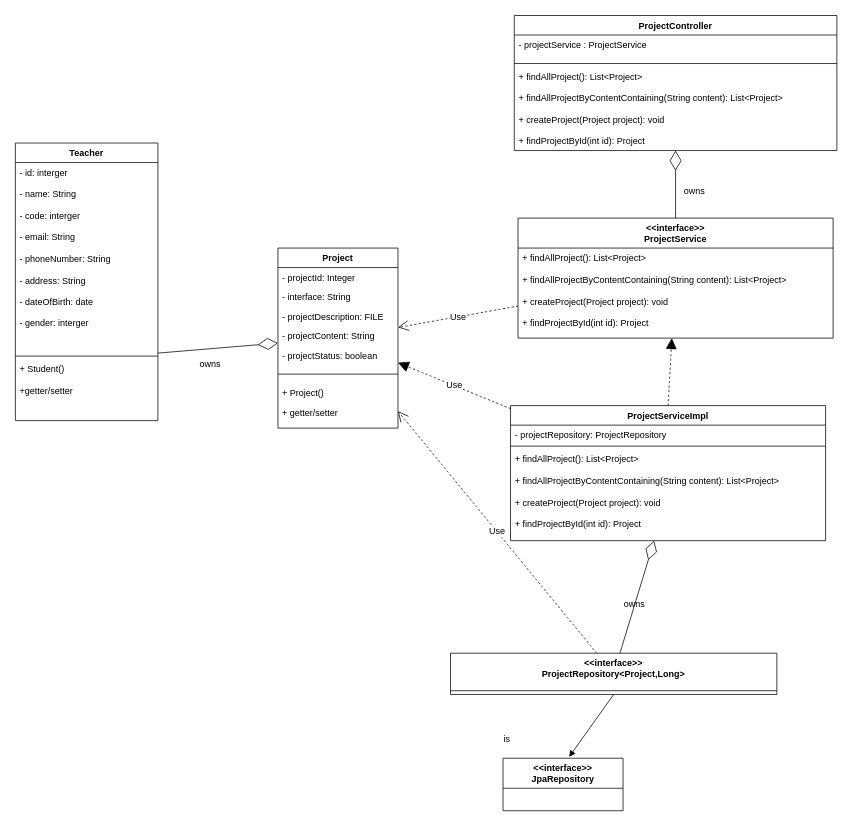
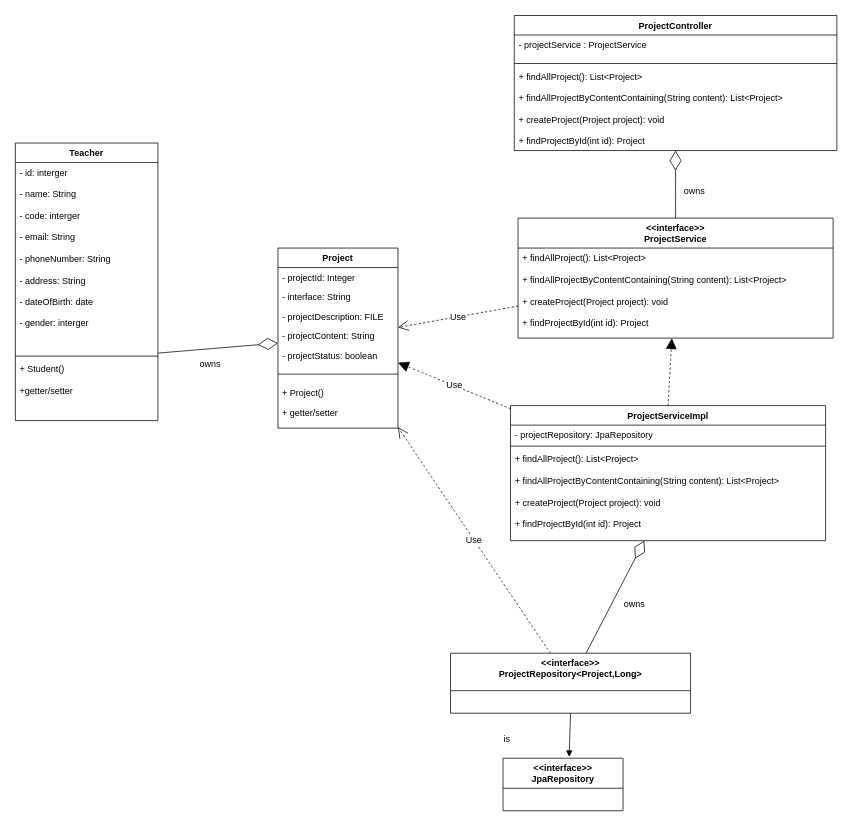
- <mxCell id="18" value="- projectRepository: ProjectRepository&lt;br&gt;&lt;br&gt;" style="text;strokeColor=none;fillColor=none;align=left;verticalAlign=top;spacingLeft=4;spacingRight=4;overflow=hidden;rotatable=0;points=[[0,0.5],[1,0.5]];portConstraint=eastwest;whiteSpace=wrap;html=1;" parent="17" vertex="1"><mxGeometry y="26" width="420" height="24" as="geometry" /></mxCell>
+ <mxCell id="18" value="- projectRepository: JpaRepository&lt;br&gt;&lt;br&gt;" style="text;strokeColor=none;fillColor=none;align=left;verticalAlign=top;spacingLeft=4;spacingRight=4;overflow=hidden;rotatable=0;points=[[0,0.5],[1,0.5]];portConstraint=eastwest;whiteSpace=wrap;html=1;" parent="17" vertex="1"><mxGeometry y="26" width="420" height="24" as="geometry" /></mxCell>
- <mxCell id="26" value="&amp;lt;&amp;lt;interface&amp;gt;&amp;gt;&lt;br style=&quot;border-color: var(--border-color);&quot;&gt;ProjectRepository&amp;lt;Project,Long&amp;gt;" style="swimlane;fontStyle=1;align=center;verticalAlign=top;childLayout=stackLayout;horizontal=1;startSize=50;horizontalStack=0;resizeParent=1;resizeParentMax=0;resizeLast=0;collapsible=1;marginBottom=0;whiteSpace=wrap;html=1;" parent="1" vertex="1"><mxGeometry x="600" y="870" width="435" height="55" as="geometry" /></mxCell>
+ <mxCell id="26" value="&amp;lt;&amp;lt;interface&amp;gt;&amp;gt;&lt;br style=&quot;border-color: var(--border-color);&quot;&gt;ProjectRepository&amp;lt;Project,Long&amp;gt;" style="swimlane;fontStyle=1;align=center;verticalAlign=top;childLayout=stackLayout;horizontal=1;startSize=50;horizontalStack=0;resizeParent=1;resizeParentMax=0;resizeLast=0;collapsible=1;marginBottom=0;whiteSpace=wrap;html=1;" parent="1" vertex="1"><mxGeometry x="600" y="870" width="320" height="80" as="geometry" /></mxCell>
